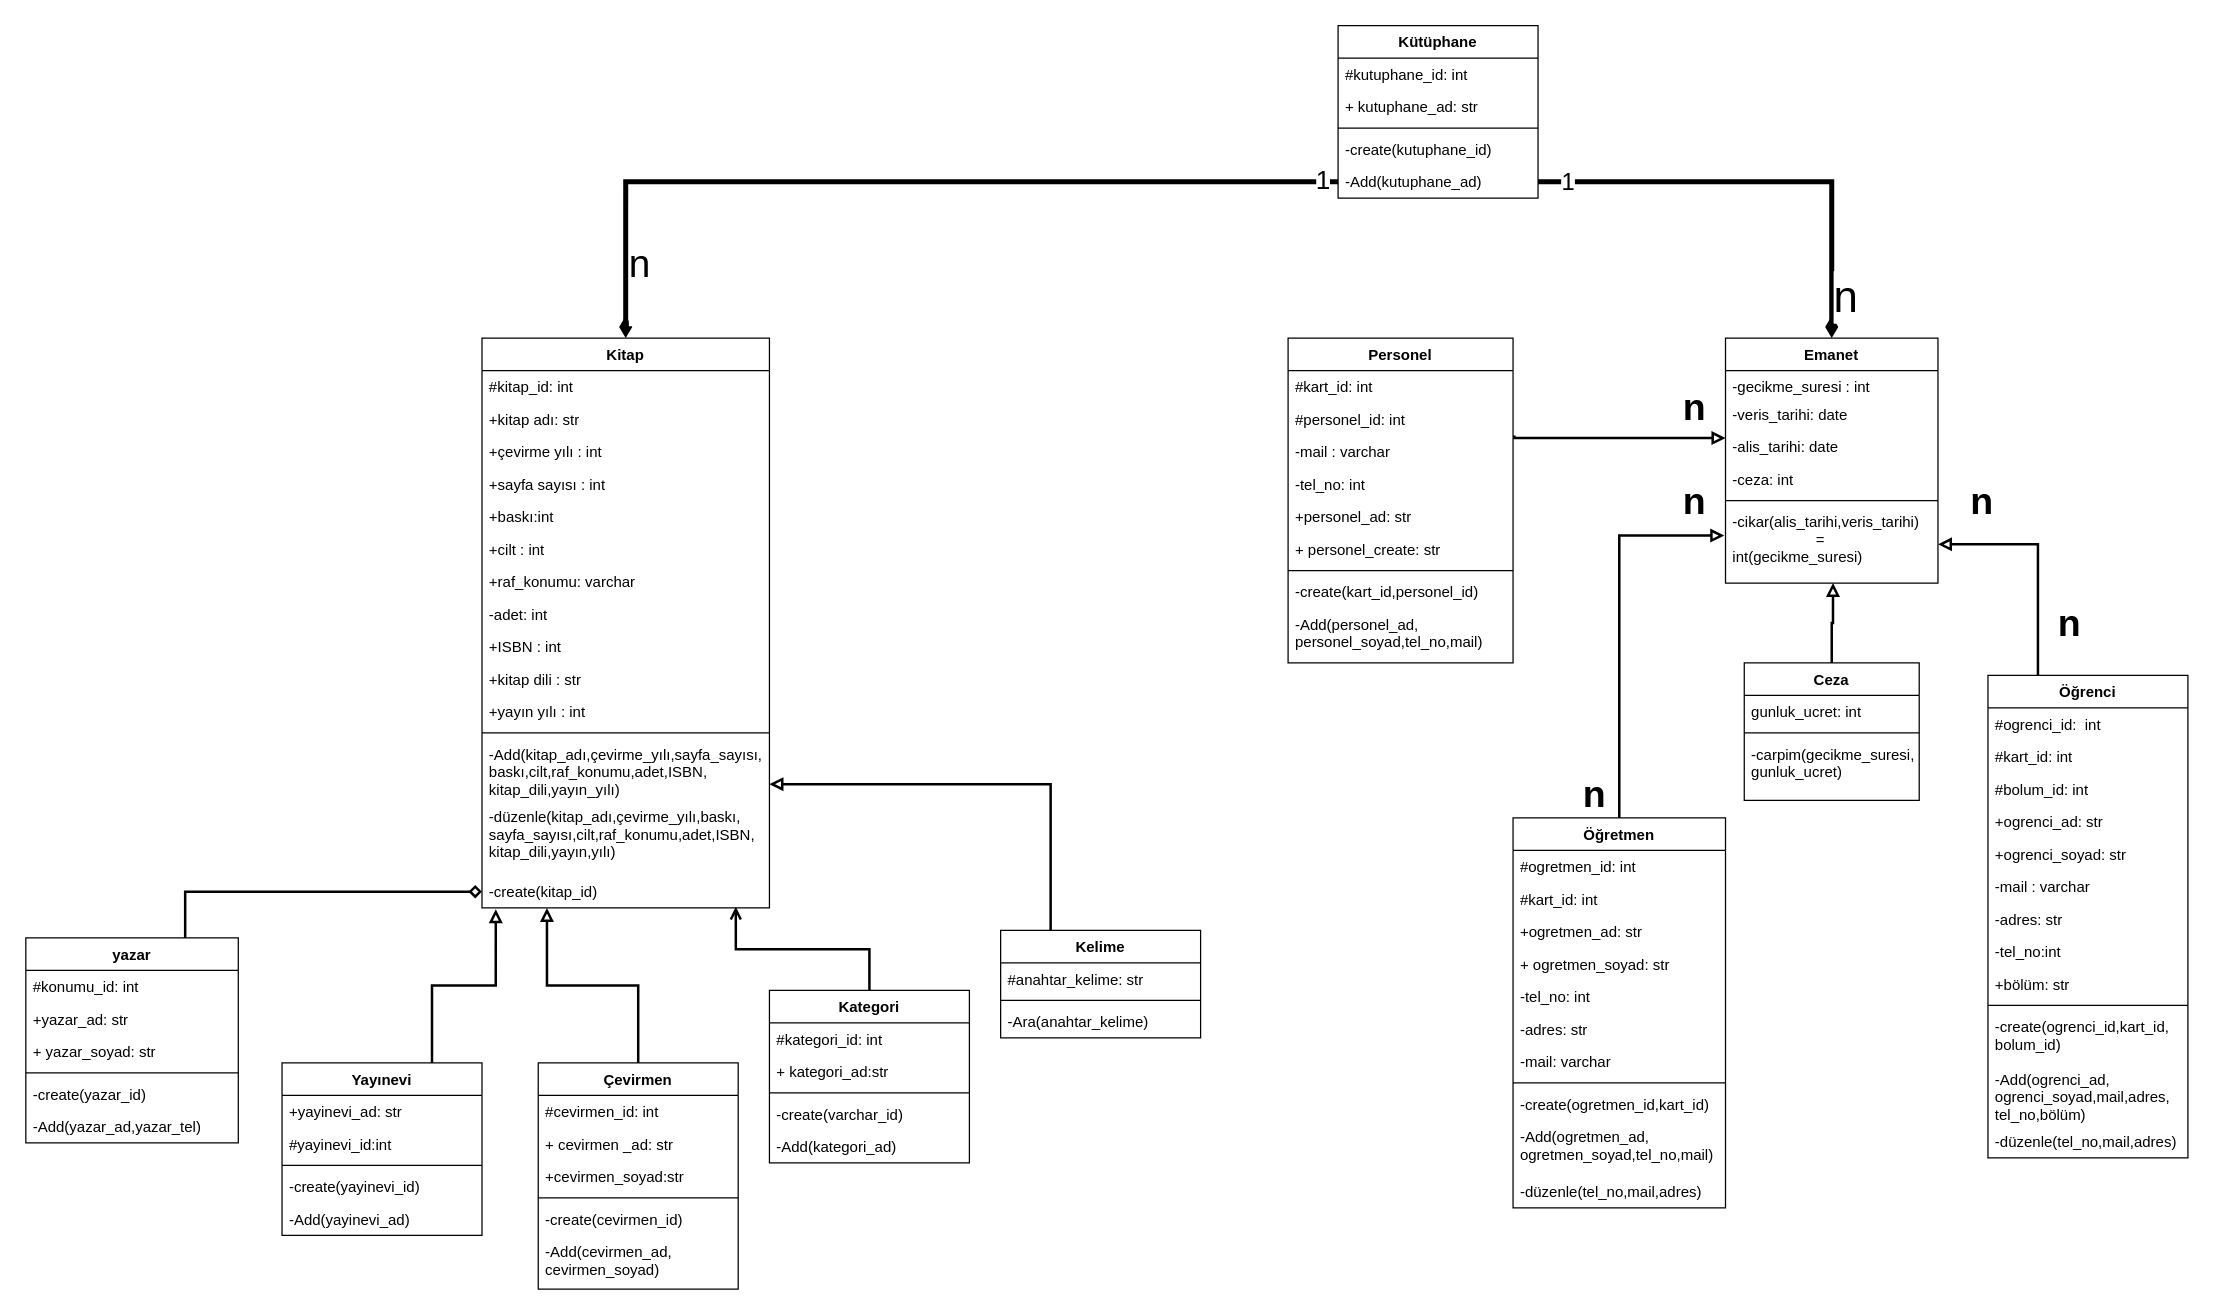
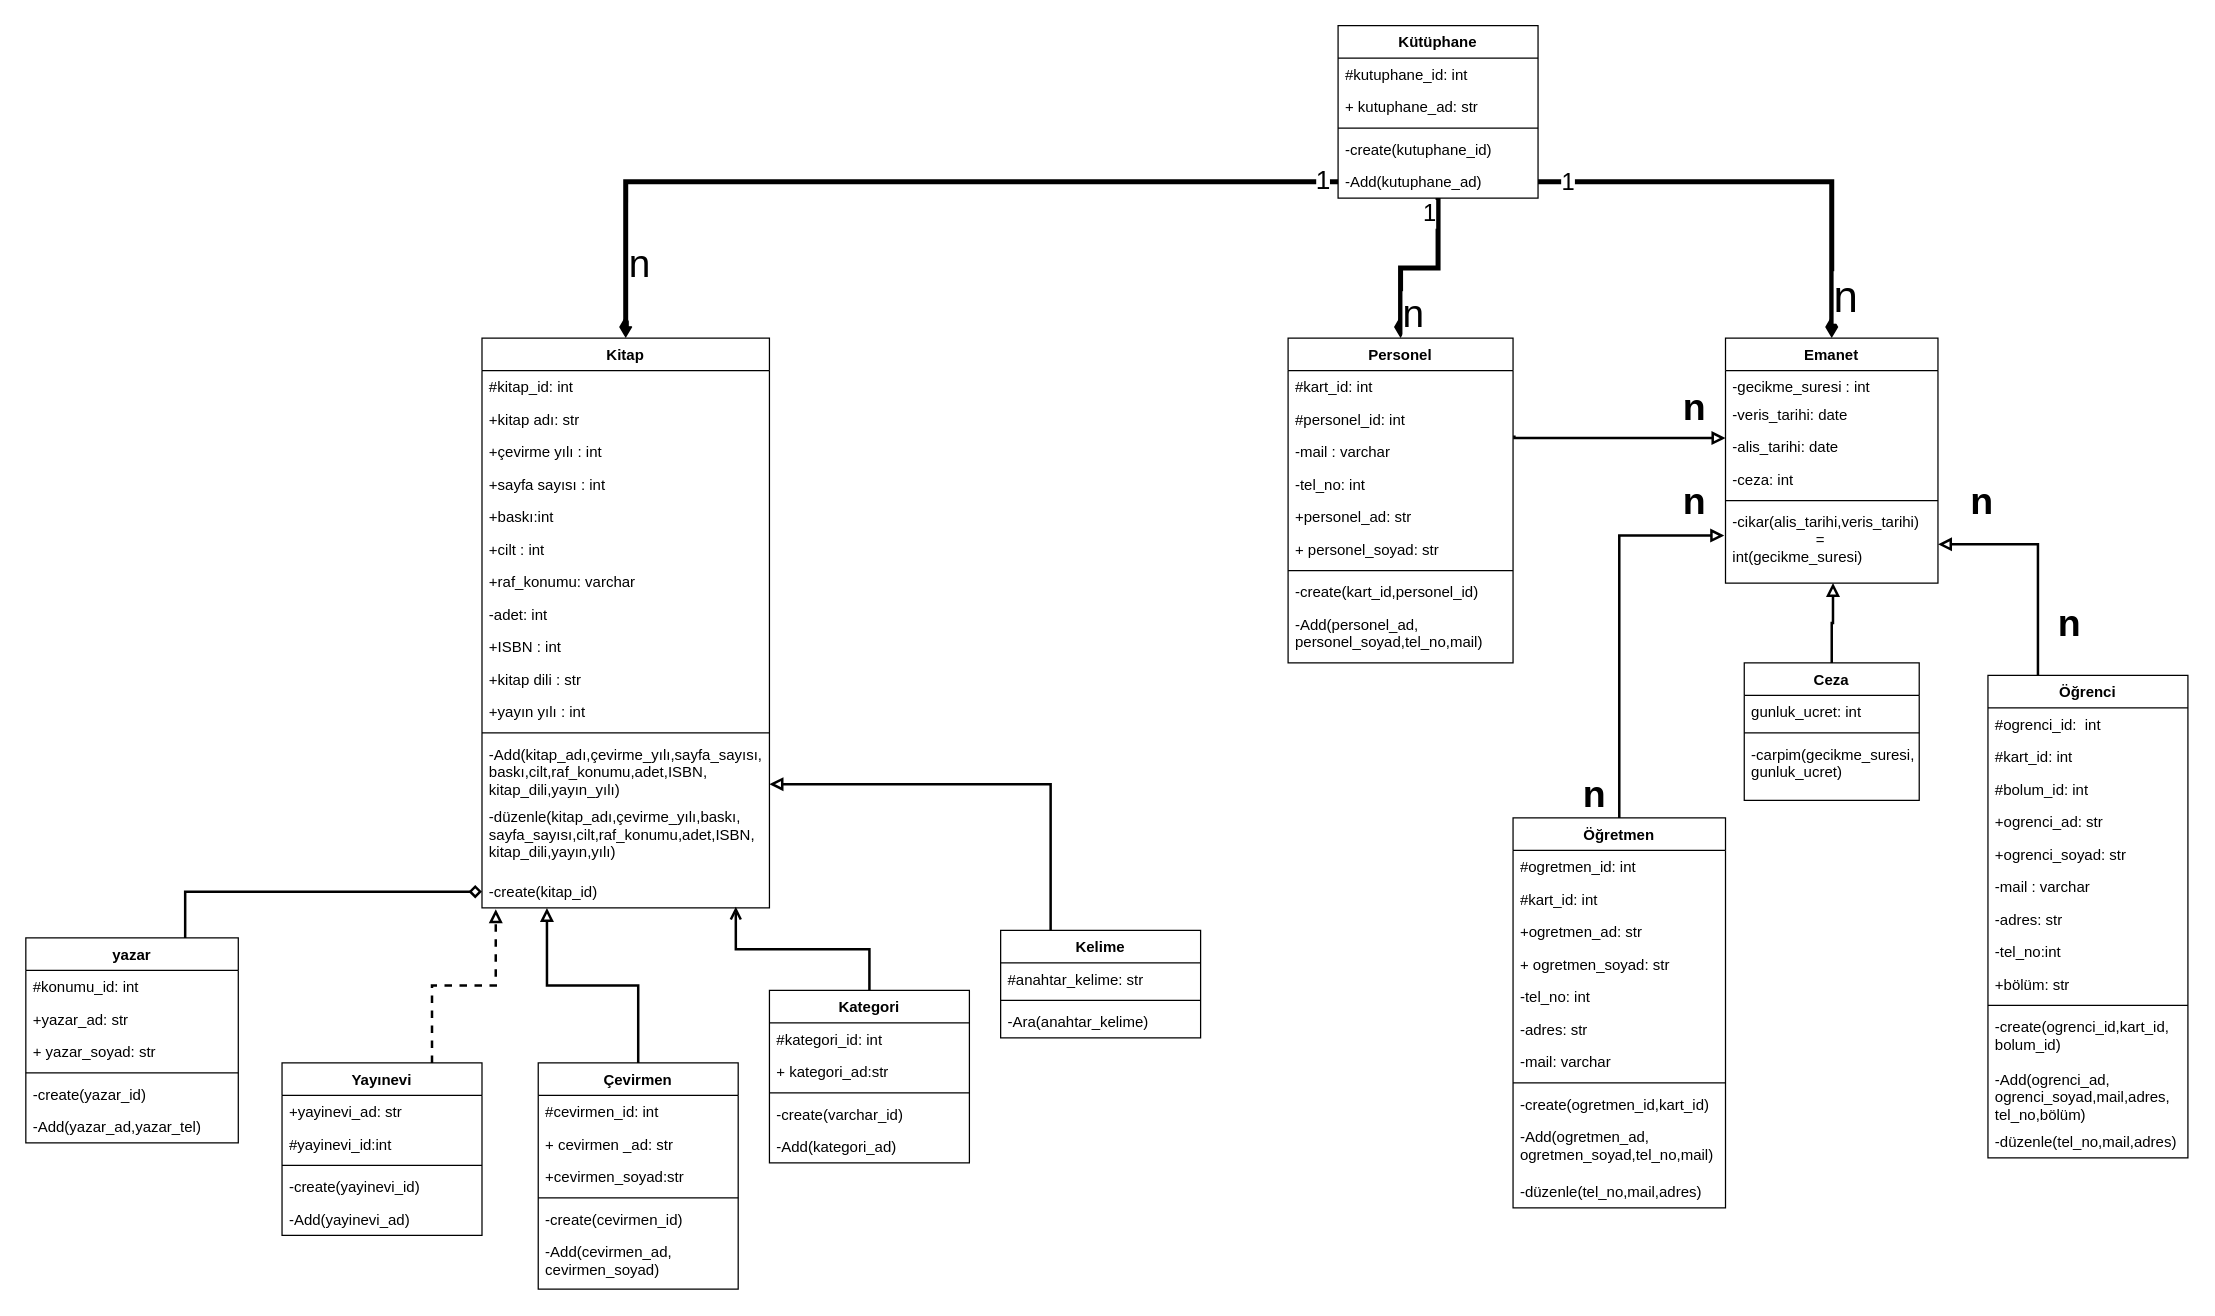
+ <mxCell id="26" style="edgeStyle=orthogonalEdgeStyle;rounded=0;orthogonalLoop=1;jettySize=auto;html=1;endArrow=diamondThin;endFill=1;strokeWidth=4;jumpSize=16;" parent="1" source="29" target="50" edge="1"><mxGeometry relative="1" as="geometry" /></mxCell>
+ <mxCell id="27" value="1" style="edgeLabel;html=1;align=right;verticalAlign=middle;resizable=0;points=[];labelPosition=left;verticalLabelPosition=middle;fontSize=19;" parent="26" vertex="1" connectable="0"><mxGeometry x="-0.831" y="-1" relative="1" as="geometry"><mxPoint as="offset" /></mxGeometry></mxCell>
+ <mxCell id="28" value="n" style="edgeLabel;html=1;align=left;verticalAlign=middle;resizable=0;points=[];fontSize=31;labelPosition=right;verticalLabelPosition=middle;" parent="26" vertex="1" connectable="0"><mxGeometry x="0.465" relative="1" as="geometry"><mxPoint y="18" as="offset" /></mxGeometry></mxCell>
- <mxCell id="56" value="+ personel_create: str" style="text;strokeColor=none;fillColor=none;align=left;verticalAlign=top;spacingLeft=4;spacingRight=4;overflow=hidden;rotatable=0;points=[[0,0.5],[1,0.5]];portConstraint=eastwest;" parent="50" vertex="1"><mxGeometry y="156" width="180" height="26" as="geometry" /></mxCell>
+ <mxCell id="56" value="+ personel_soyad: str" style="text;strokeColor=none;fillColor=none;align=left;verticalAlign=top;spacingLeft=4;spacingRight=4;overflow=hidden;rotatable=0;points=[[0,0.5],[1,0.5]];portConstraint=eastwest;" parent="50" vertex="1"><mxGeometry y="156" width="180" height="26" as="geometry" /></mxCell>
- <mxCell id="81" style="edgeStyle=orthogonalEdgeStyle;rounded=0;orthogonalLoop=1;jettySize=auto;html=1;exitX=0.75;exitY=0;exitDx=0;exitDy=0;entryX=0.048;entryY=1.038;entryDx=0;entryDy=0;entryPerimeter=0;endArrow=block;endFill=0;strokeWidth=2;" parent="1" source="82" target="17" edge="1"><mxGeometry relative="1" as="geometry" /></mxCell>
+ <mxCell id="81" style="edgeStyle=orthogonalEdgeStyle;rounded=0;orthogonalLoop=1;jettySize=auto;html=1;exitX=0.75;exitY=0;exitDx=0;exitDy=0;entryX=0.048;entryY=1.038;entryDx=0;entryDy=0;entryPerimeter=0;endArrow=block;endFill=0;strokeWidth=2;dashed=1;" parent="1" source="82" target="17" edge="1"><mxGeometry relative="1" as="geometry" /></mxCell>
